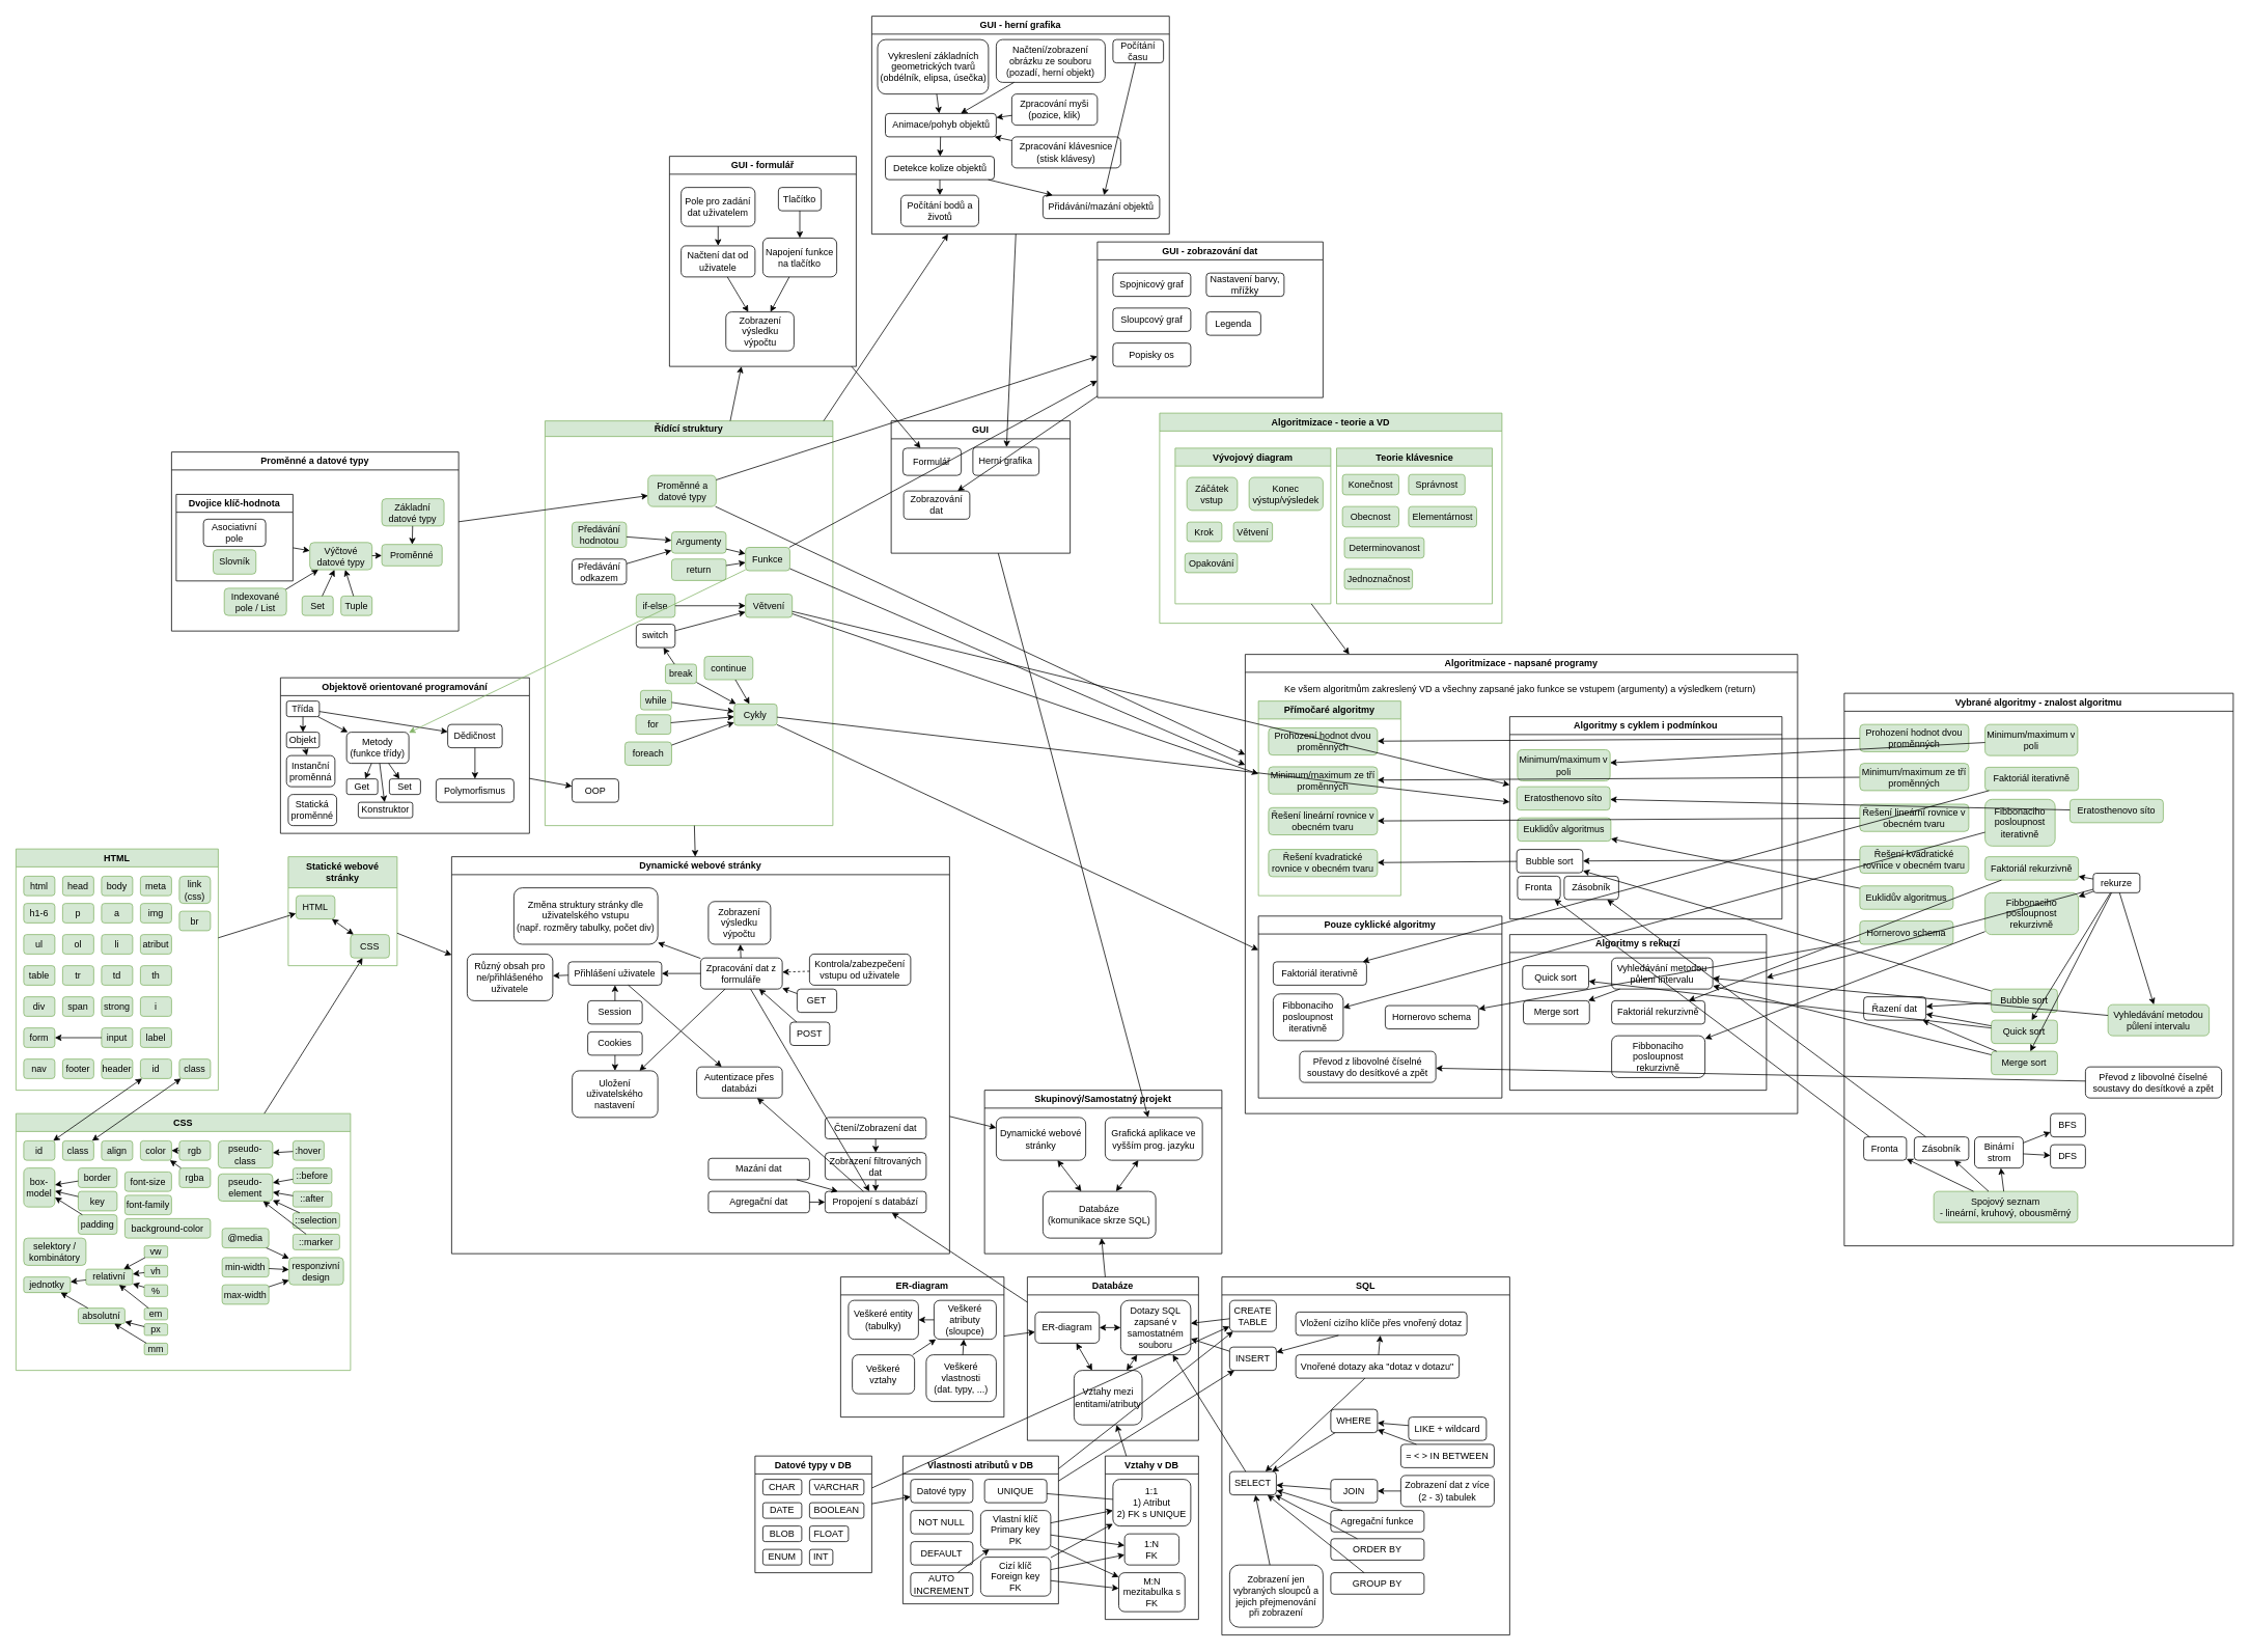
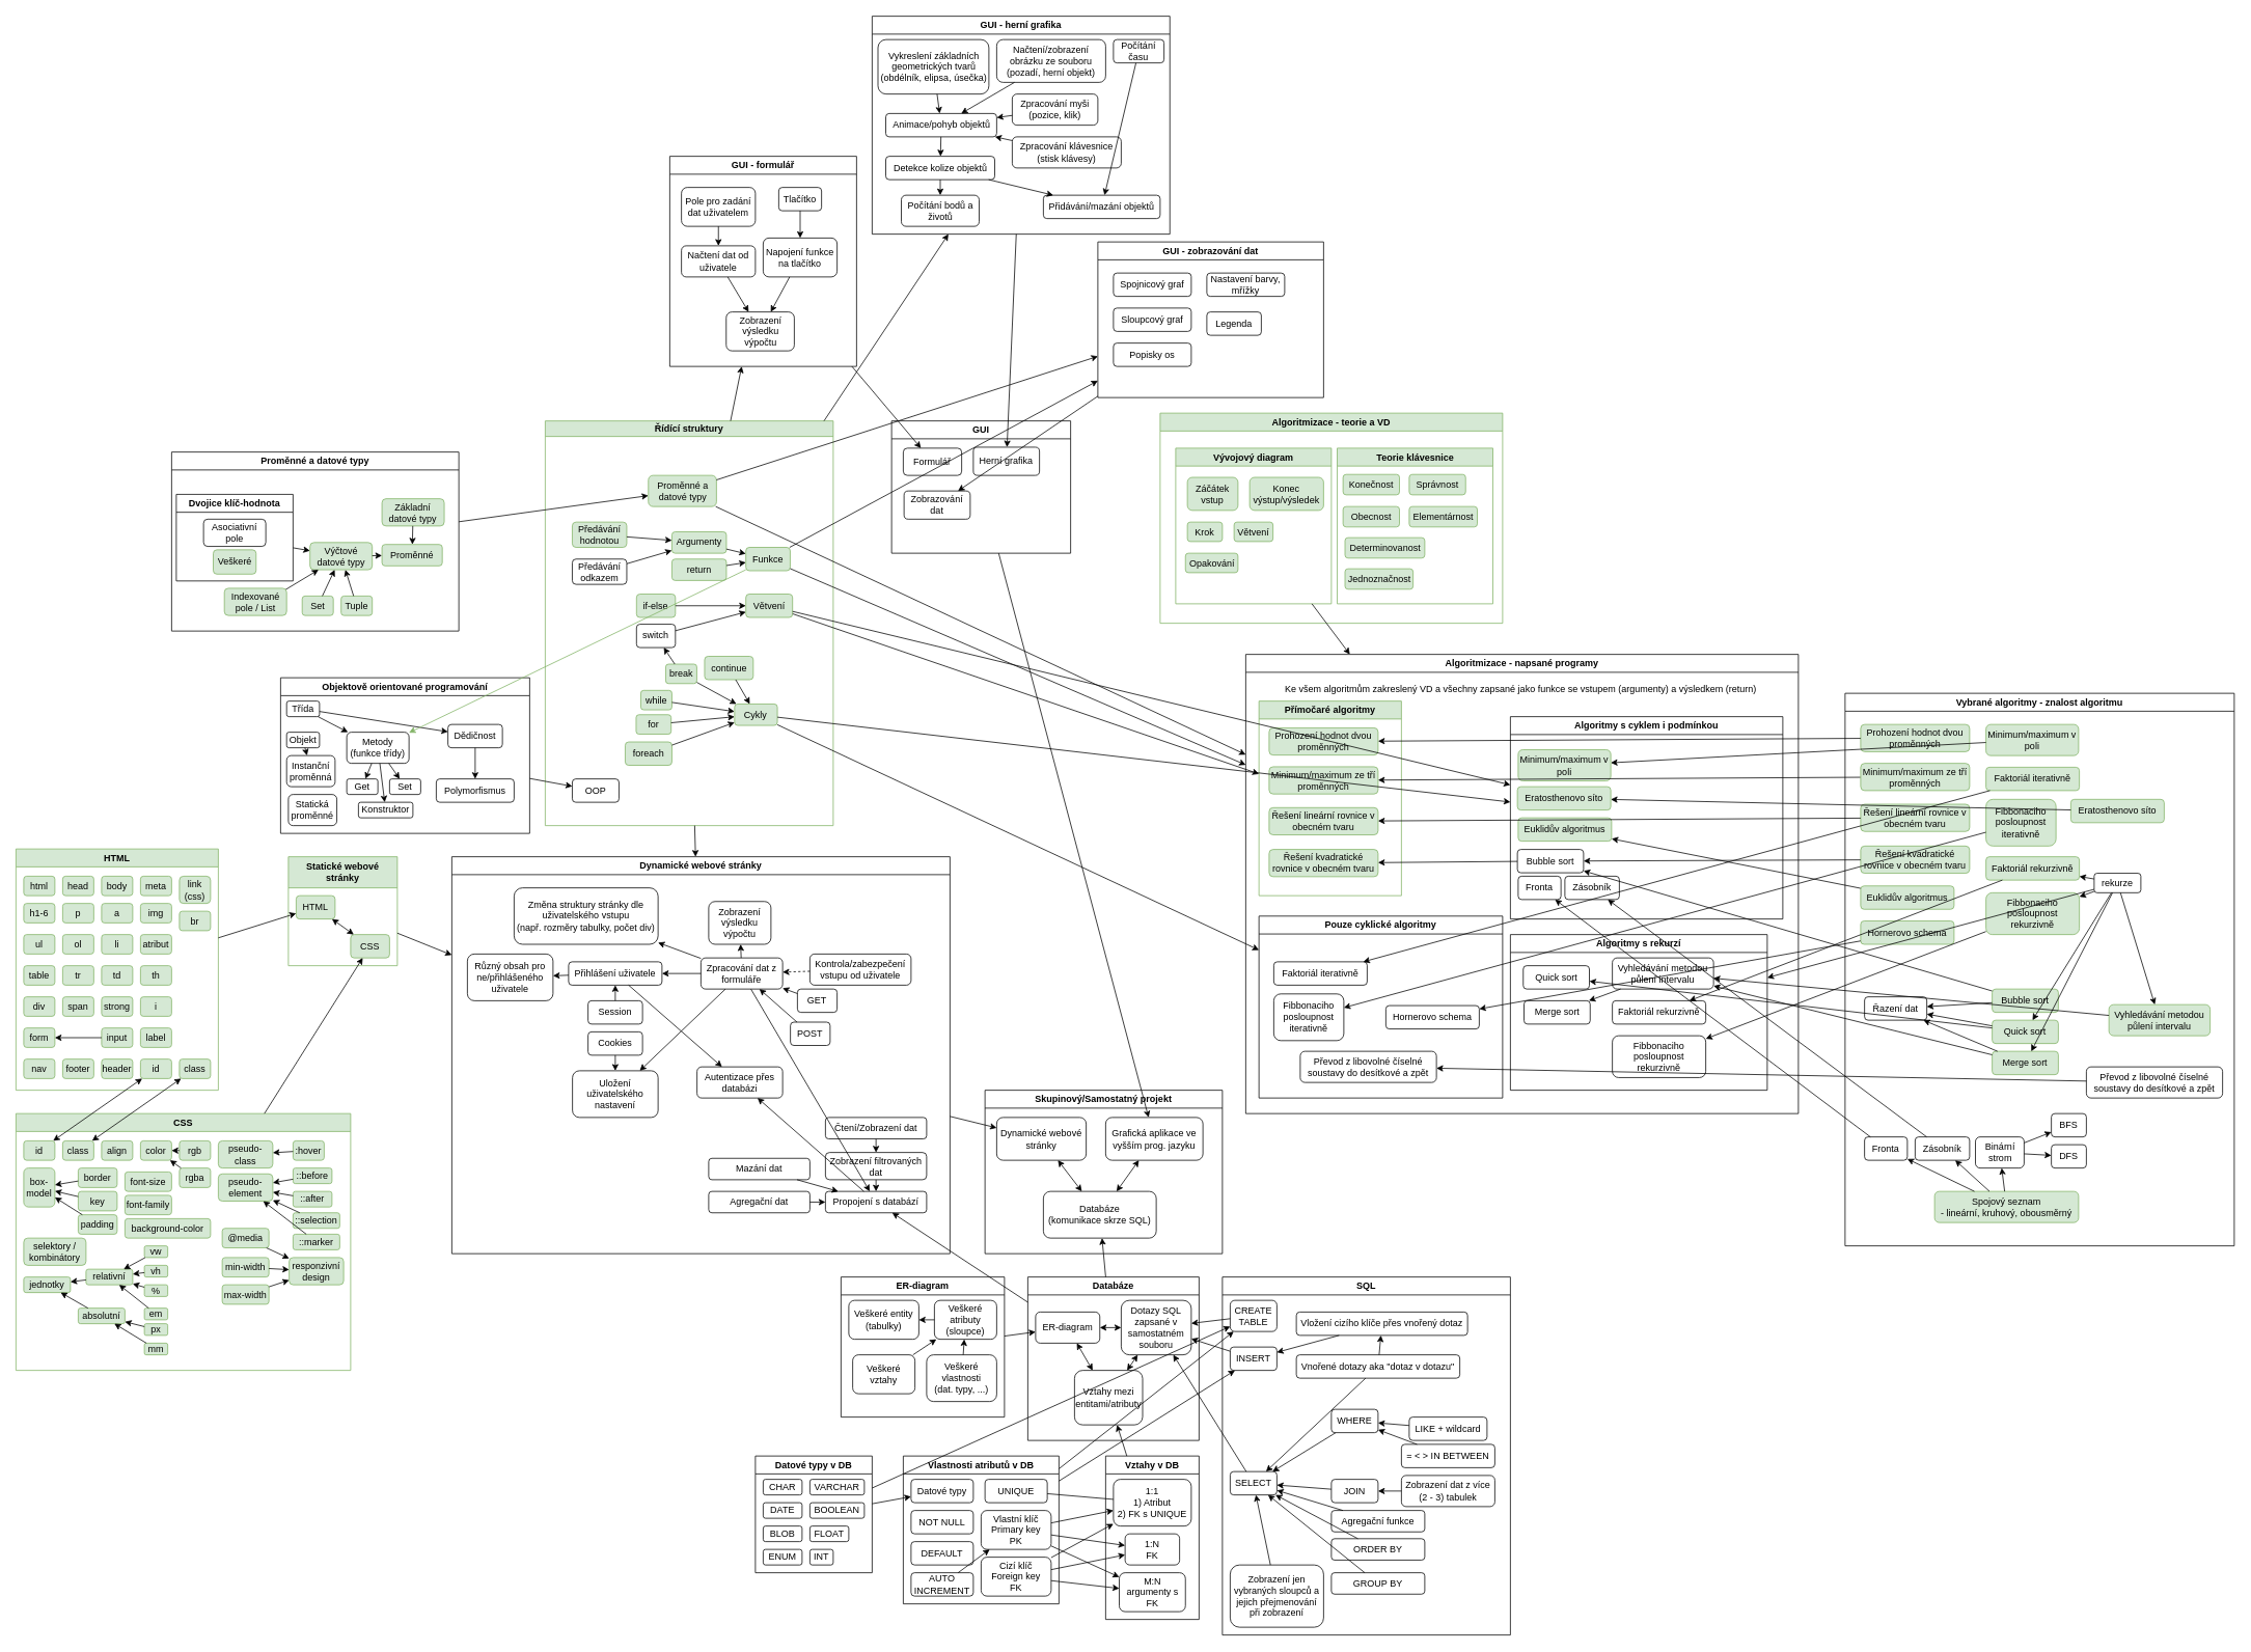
- <mxCell id="336" value="Slovník" style="rounded=1;whiteSpace=wrap;html=1;fillColor=#d5e8d4;strokeColor=#82b366;" parent="334" vertex="1"><mxGeometry x="47.5" y="71.25" width="55" height="31.25" as="geometry" /></mxCell>
+ <mxCell id="336" value="Veškeré" style="rounded=1;whiteSpace=wrap;html=1;fillColor=#d5e8d4;strokeColor=#82b366;" parent="334" vertex="1"><mxGeometry x="47.5" y="71.25" width="55" height="31.25" as="geometry" /></mxCell>
- <mxCell id="356" value="" style="endArrow=classic;html=1;rounded=0;" parent="347" source="348" target="349" edge="1"><mxGeometry width="50" height="50" relative="1" as="geometry"><mxPoint x="50" y="210" as="sourcePoint" /><mxPoint x="100" y="160" as="targetPoint" /></mxGeometry></mxCell>
- <mxCell id="47" value="M:N&lt;br&gt;mezitabulka s FK" style="rounded=1;whiteSpace=wrap;html=1;" parent="44" vertex="1"><mxGeometry x="17.5" y="150" width="85" height="50" as="geometry" /></mxCell>
+ <mxCell id="47" value="M:N&lt;br&gt;argumenty s FK" style="rounded=1;whiteSpace=wrap;html=1;" parent="44" vertex="1"><mxGeometry x="17.5" y="150" width="85" height="50" as="geometry" /></mxCell>
